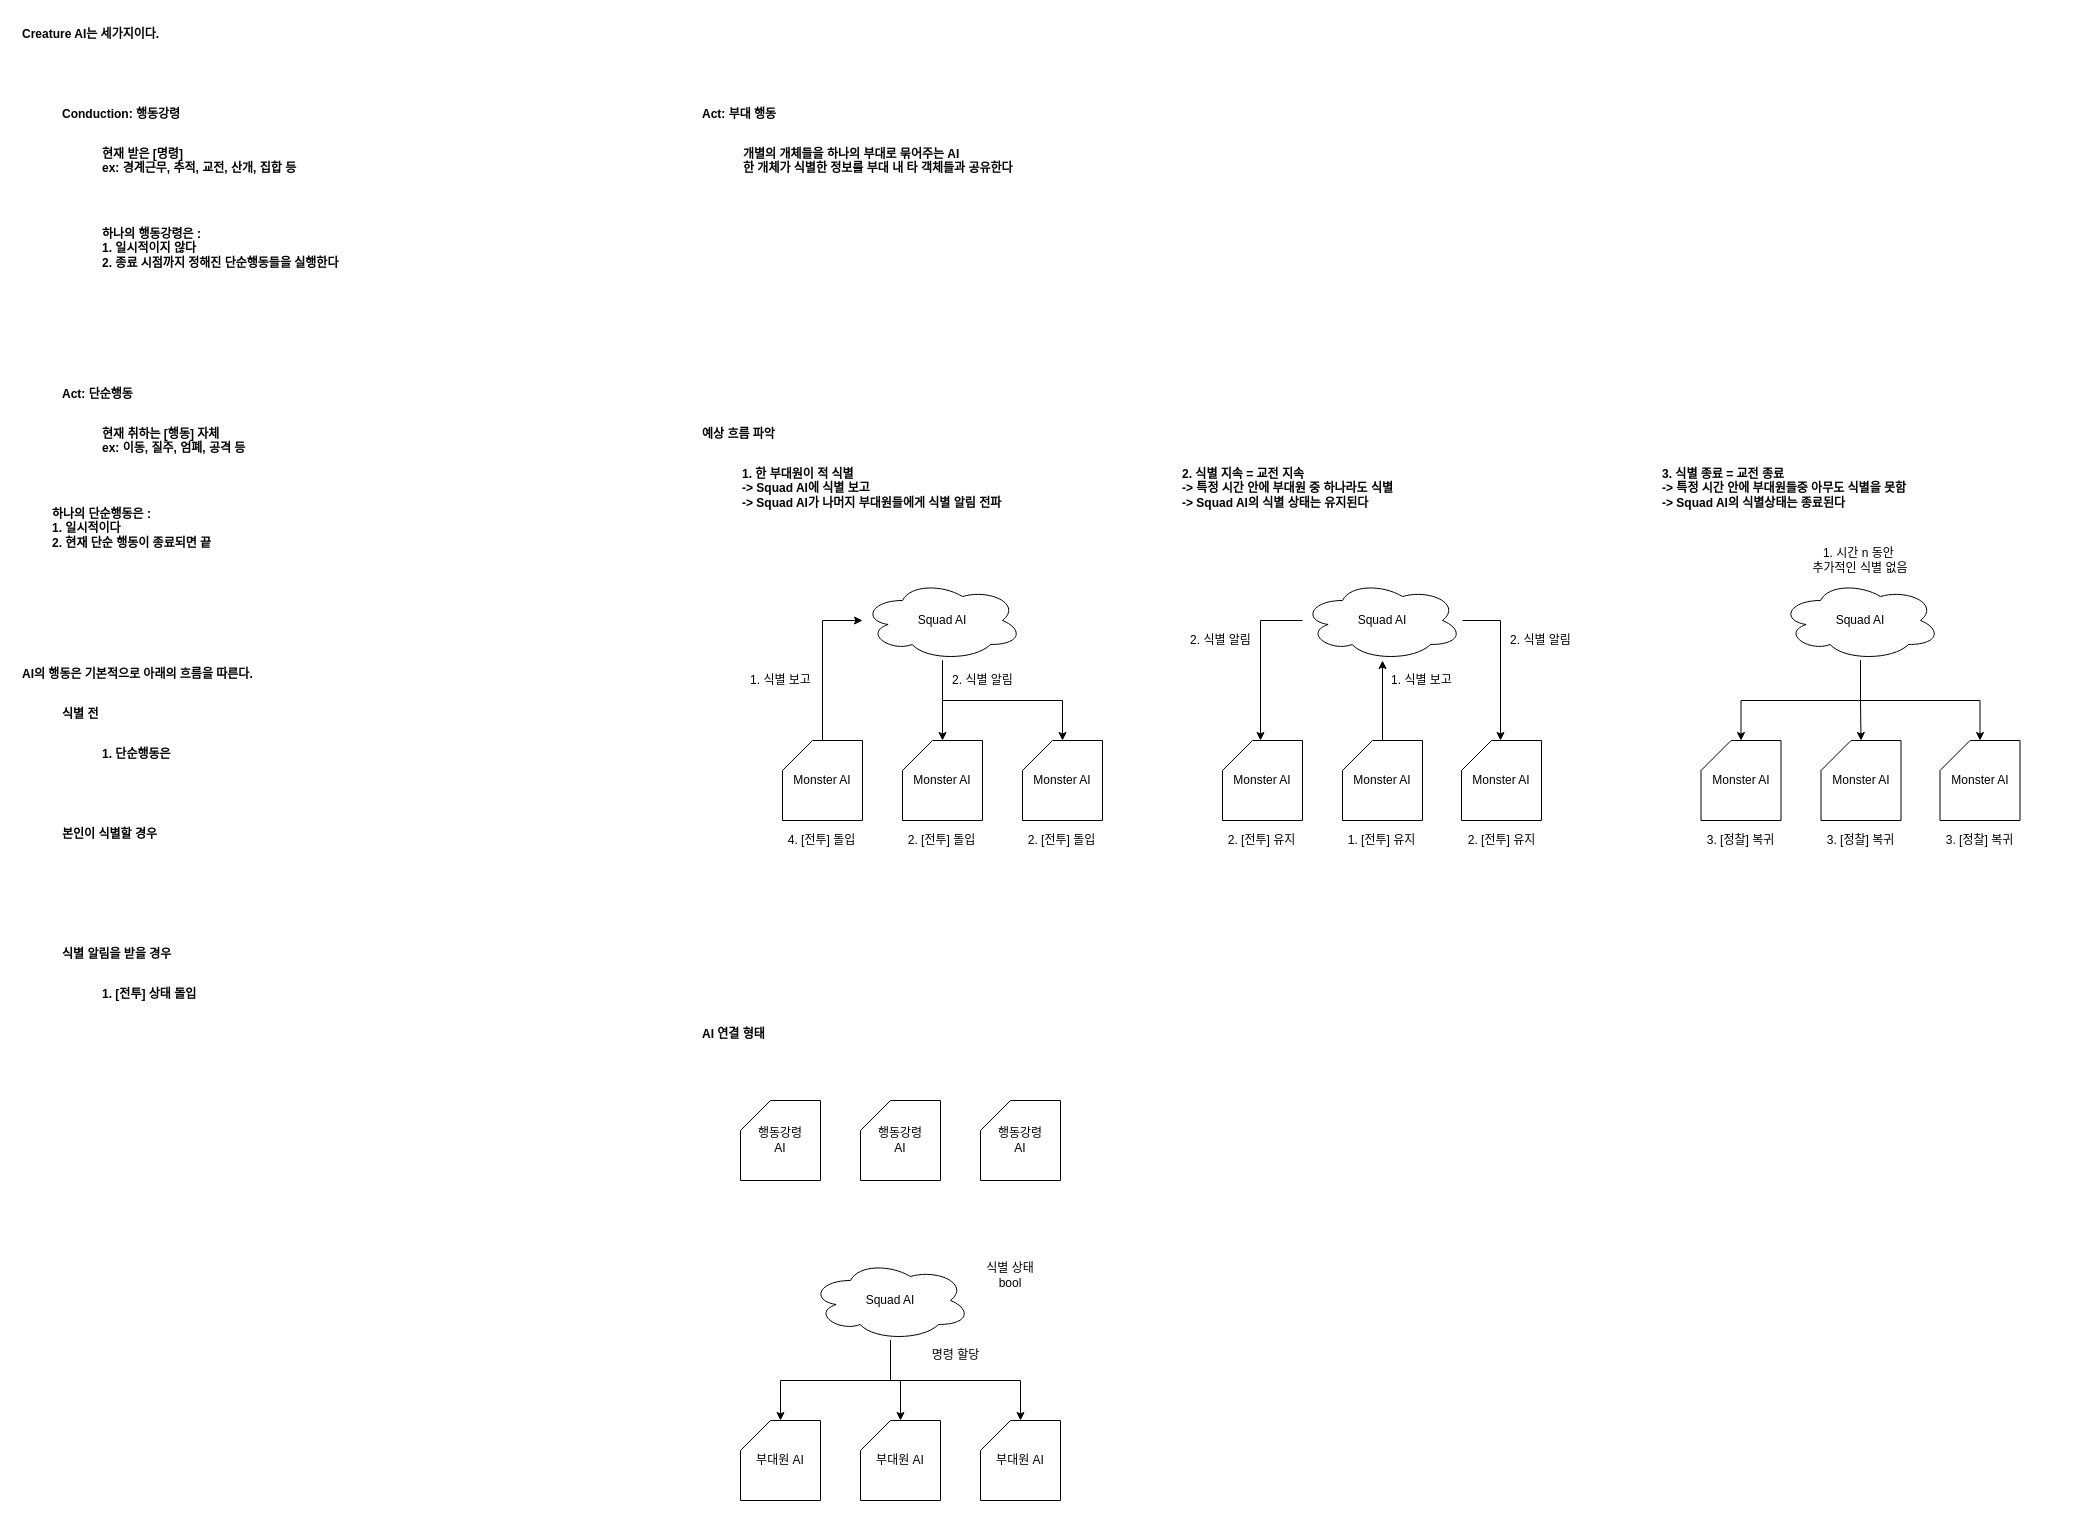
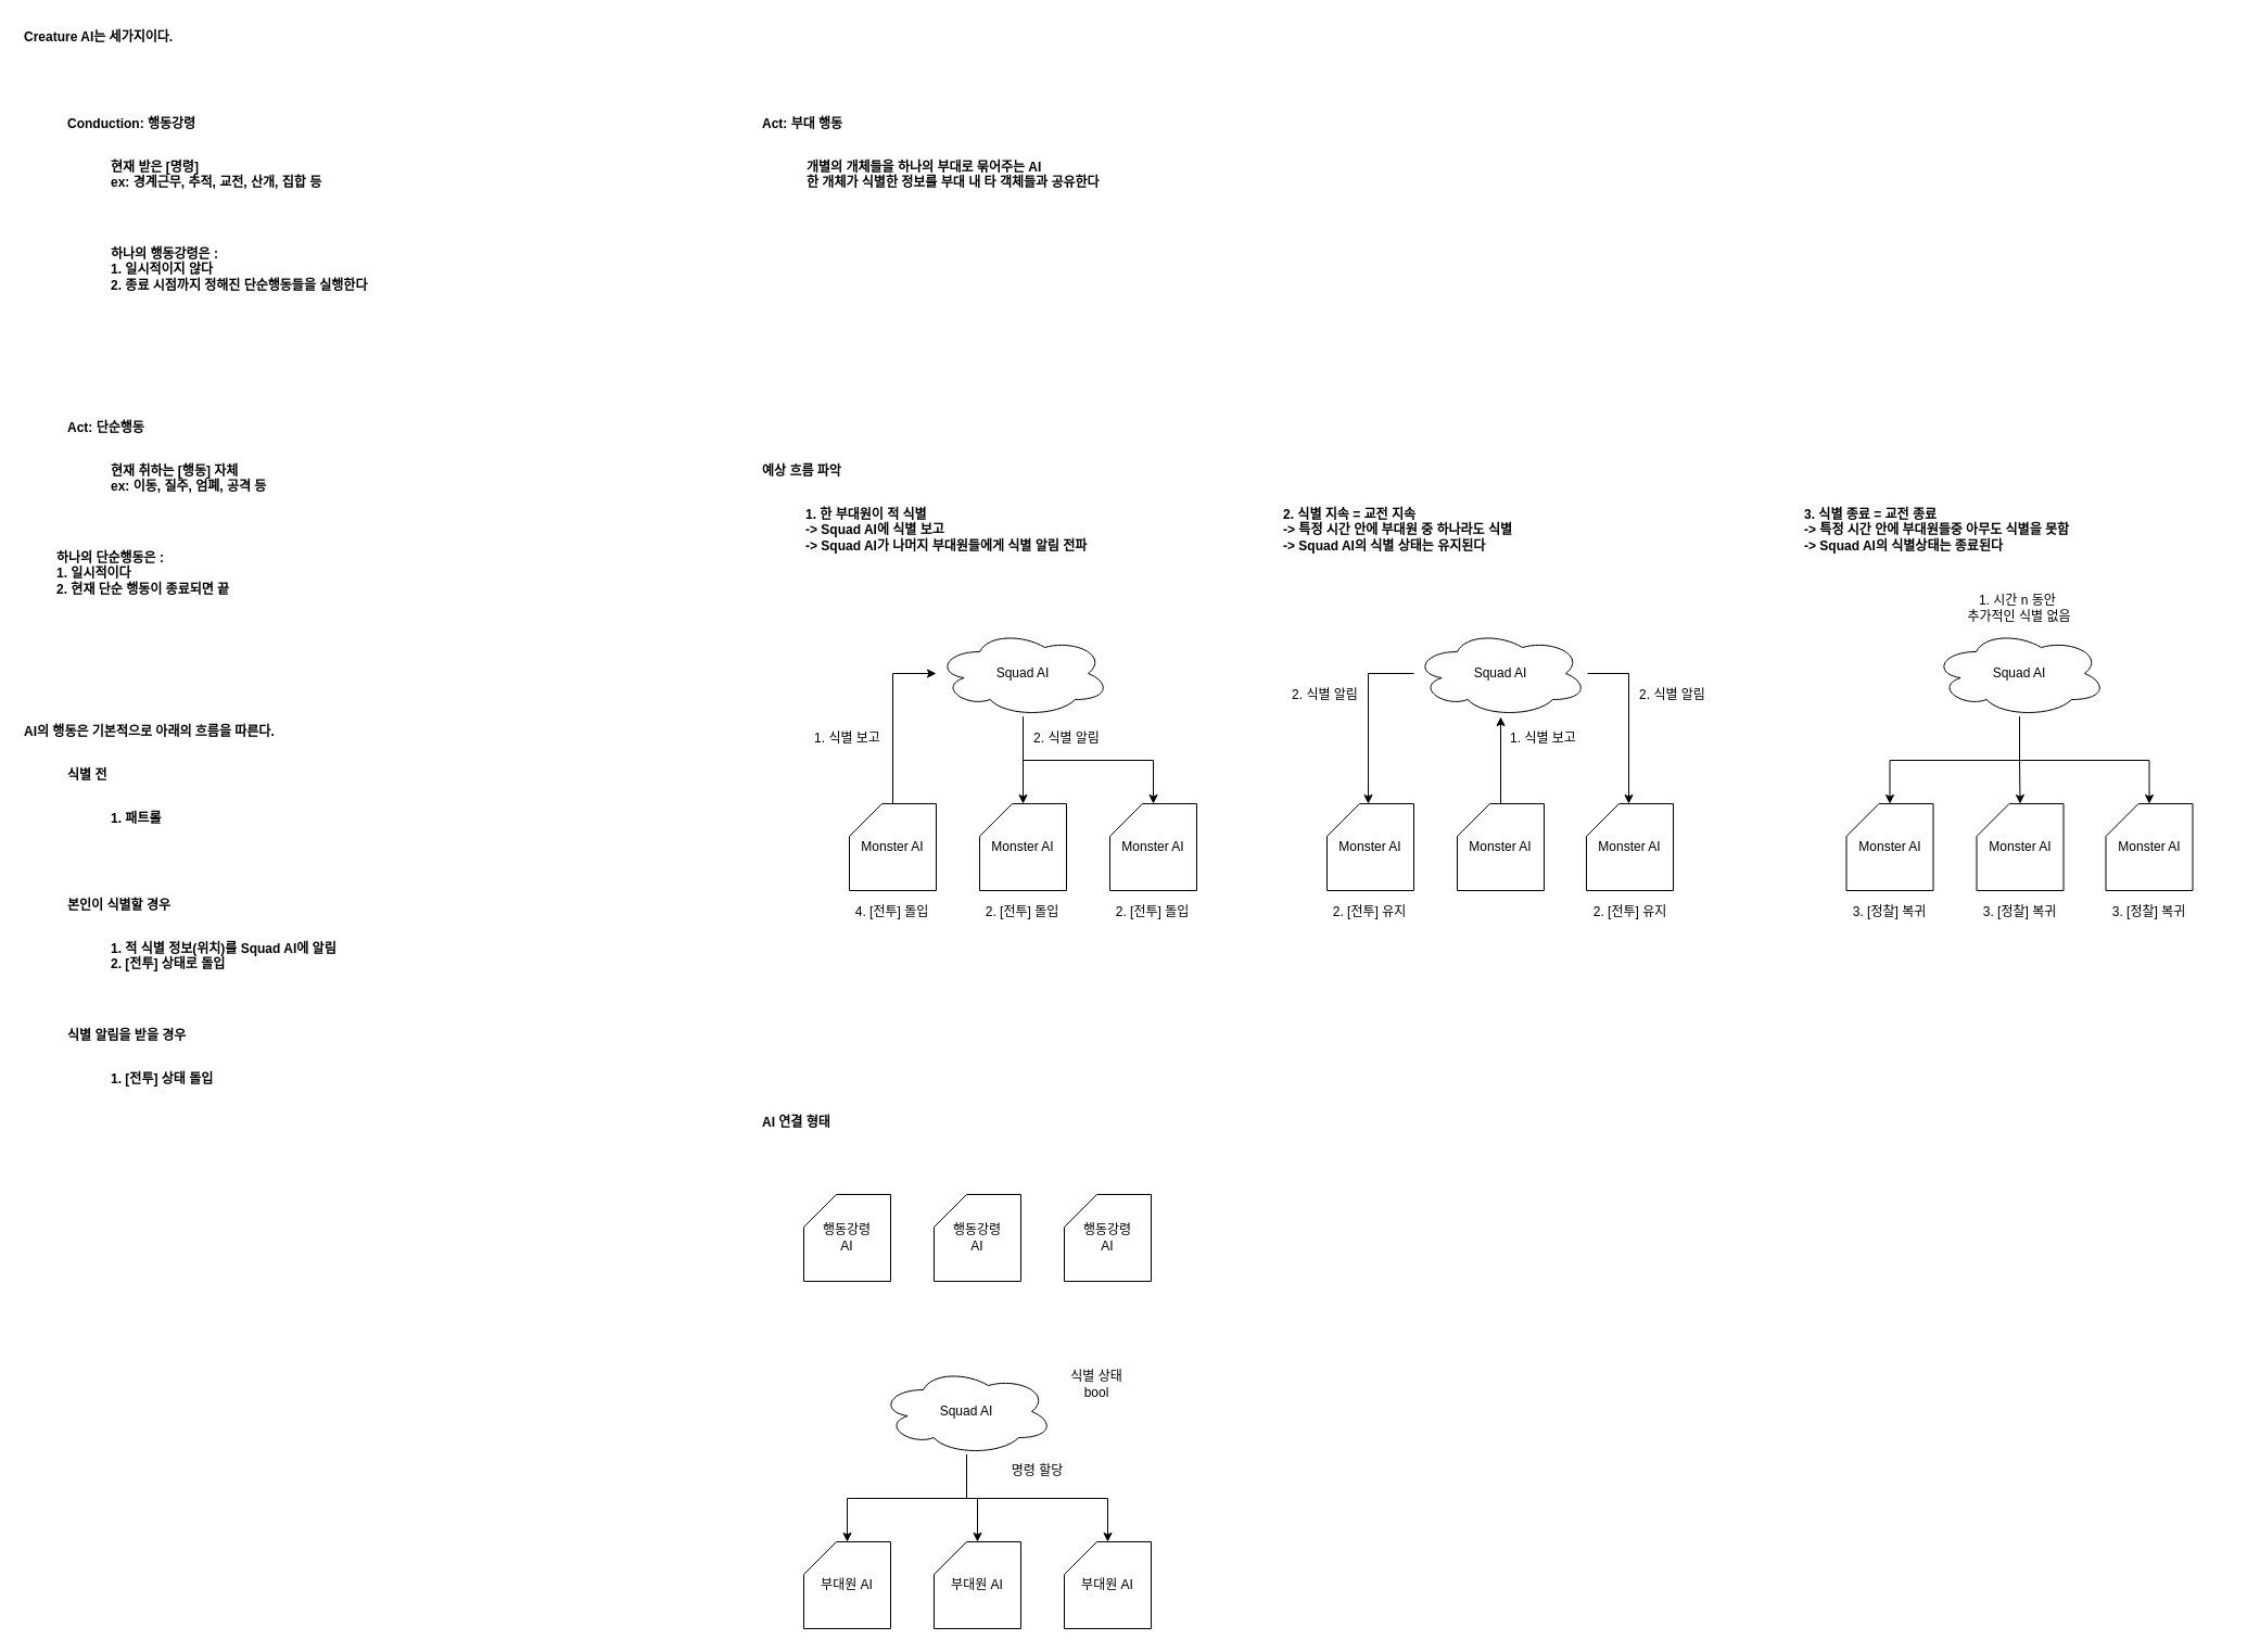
- <mxCell id="13" value="1. 단순행동은" style="text;html=1;strokeColor=none;fillColor=none;align=left;verticalAlign=top;whiteSpace=wrap;rounded=0;fontStyle=1" parent="1" vertex="1"><mxGeometry x="100" y="740" width="480" height="30" as="geometry" /></mxCell>
+ <mxCell id="13" value="1. 패트롤" style="text;html=1;strokeColor=none;fillColor=none;align=left;verticalAlign=top;whiteSpace=wrap;rounded=0;fontStyle=1" parent="1" vertex="1"><mxGeometry x="100" y="740" width="480" height="30" as="geometry" /></mxCell>
- <mxCell id="43" value="1. [전투] 유지" style="text;html=1;strokeColor=none;fillColor=none;align=center;verticalAlign=middle;whiteSpace=wrap;rounded=0;" parent="1" vertex="1"><mxGeometry x="1342" y="820" width="79" height="40" as="geometry" /></mxCell>
+ <mxCell id="15" value="1. 적 식별 정보(위치)를 Squad AI에 알림&lt;br&gt;2. [전투] 상태로 돌입" style="text;html=1;strokeColor=none;fillColor=none;align=left;verticalAlign=top;whiteSpace=wrap;rounded=0;fontStyle=1" parent="1" vertex="1"><mxGeometry x="100" y="860" width="480" height="40" as="geometry" /></mxCell>
